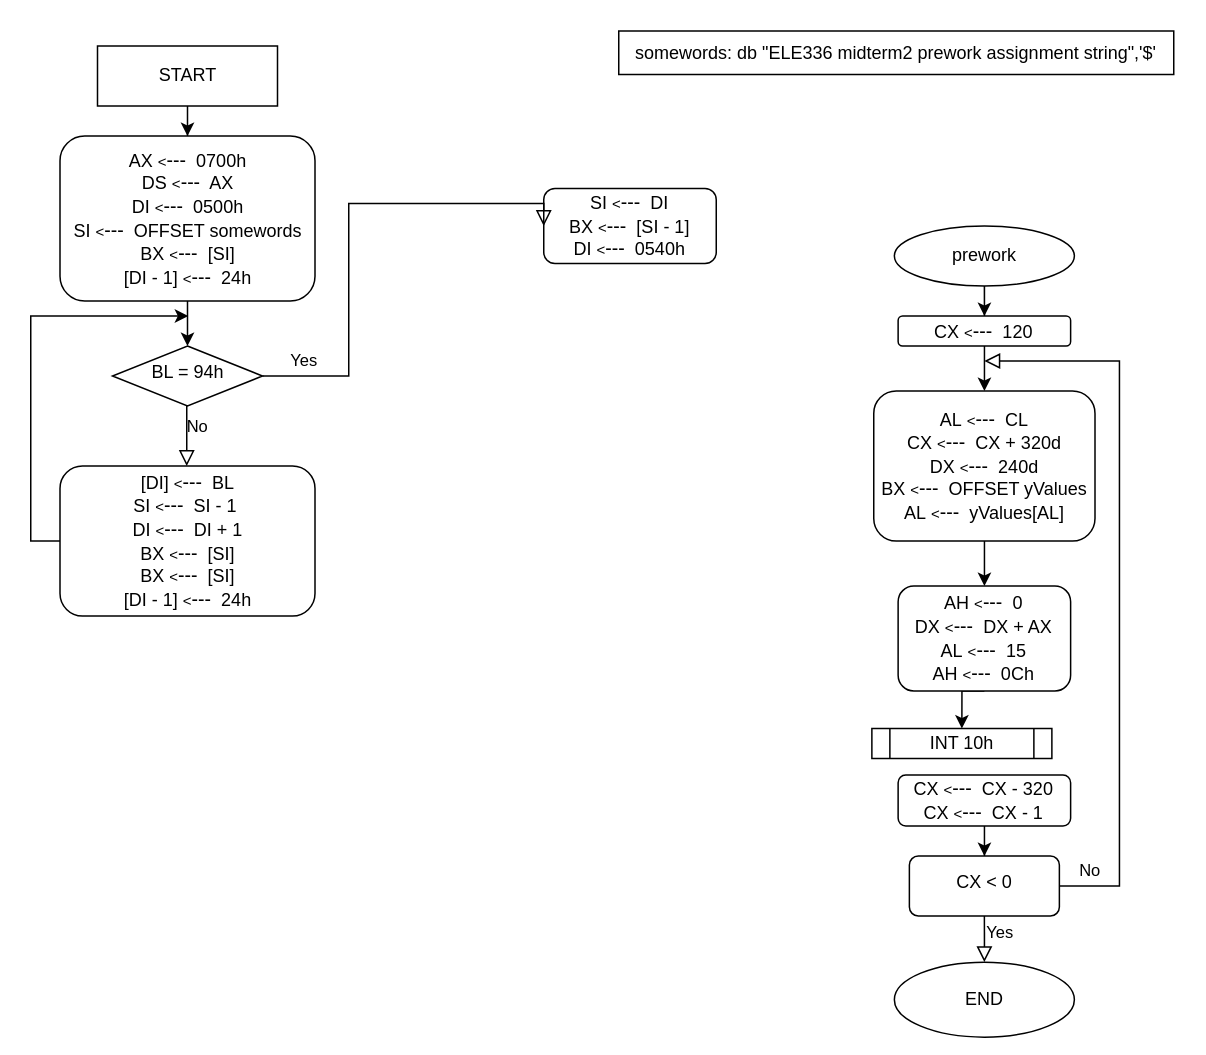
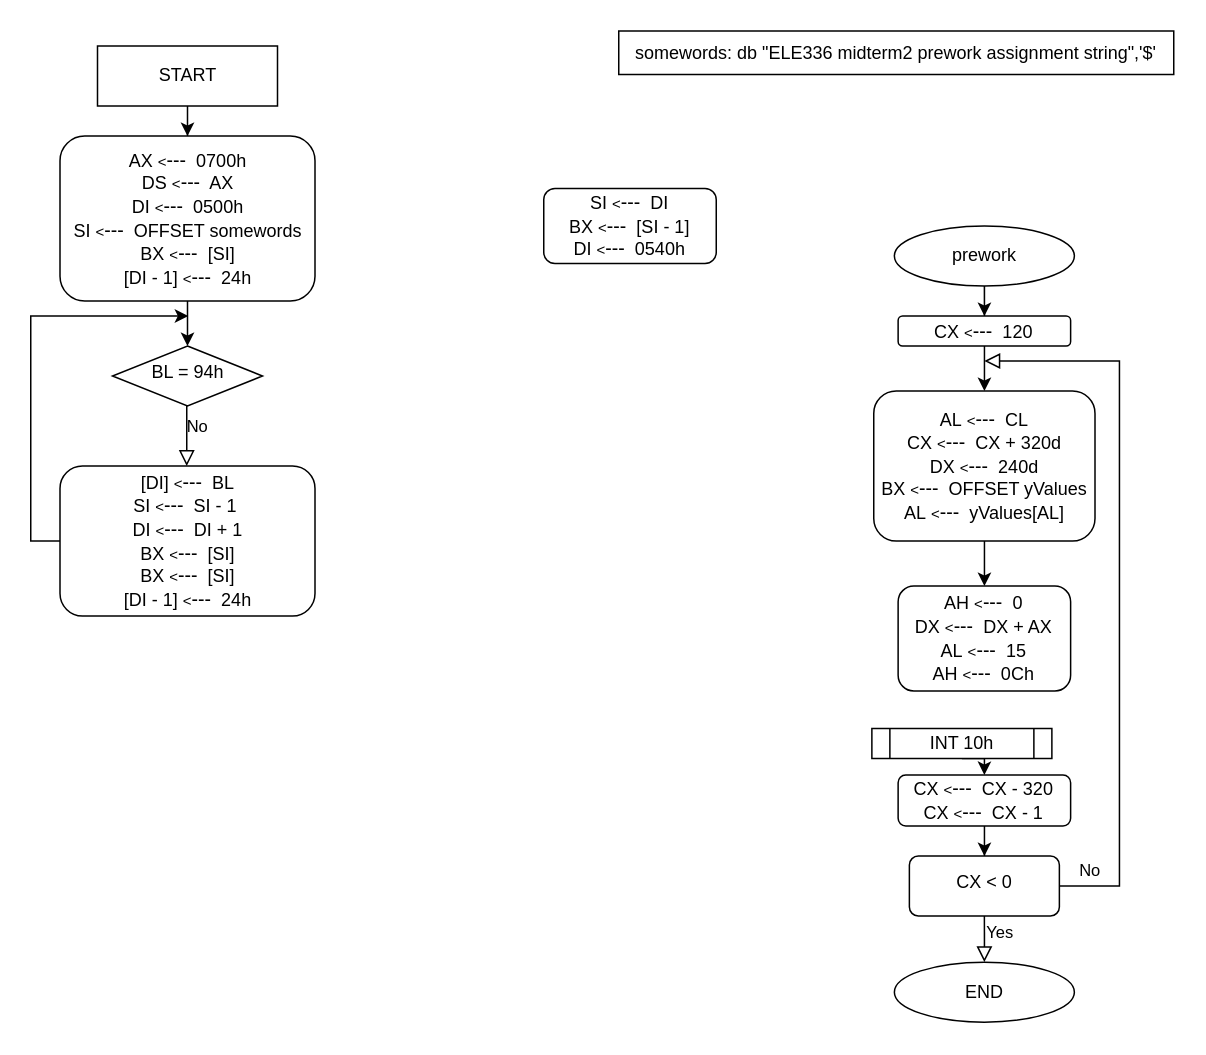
- <mxCell id="27" value="Yes" style="rounded=0;html=1;jettySize=auto;orthogonalLoop=1;fontSize=11;endArrow=block;endFill=0;endSize=8;strokeWidth=1;shadow=0;labelBackgroundColor=none;edgeStyle=orthogonalEdgeStyle;entryX=0;entryY=0.5;entryDx=0;entryDy=0;exitX=1;exitY=0.5;exitDx=0;exitDy=0;" edge="1" parent="1" source="25" target="26"><mxGeometry x="-0.835" y="10" relative="1" as="geometry"><mxPoint x="1" as="offset" /><mxPoint x="72" y="660" as="targetPoint" /><Array as="points"><mxPoint x="232" y="250" /><mxPoint x="232" y="135" /></Array><mxPoint x="292" y="490" as="sourcePoint" /></mxGeometry></mxCell>
- <mxCell id="10" style="edgeStyle=orthogonalEdgeStyle;rounded=0;orthogonalLoop=1;jettySize=auto;html=1;exitX=0.5;exitY=1;exitDx=0;exitDy=0;entryX=0.5;entryY=0;entryDx=0;entryDy=0;" edge="1" parent="1" source="11" target="14"><mxGeometry relative="1" as="geometry" /></mxCell>
+ <mxCell id="13" style="edgeStyle=orthogonalEdgeStyle;rounded=0;orthogonalLoop=1;jettySize=auto;html=1;exitX=0.5;exitY=1;exitDx=0;exitDy=0;entryX=0.5;entryY=0;entryDx=0;entryDy=0;" edge="1" parent="1" source="14" target="16"><mxGeometry relative="1" as="geometry" /></mxCell>
- <mxCell id="12" value="END" style="ellipse;whiteSpace=wrap;html=1;" vertex="1" parent="1"><mxGeometry x="595.75" y="640.75" width="120" height="50" as="geometry" /></mxCell>
+ <mxCell id="12" value="END" style="ellipse;whiteSpace=wrap;html=1;" vertex="1" parent="1"><mxGeometry x="595.75" y="640.75" width="120" height="40" as="geometry" /></mxCell>
